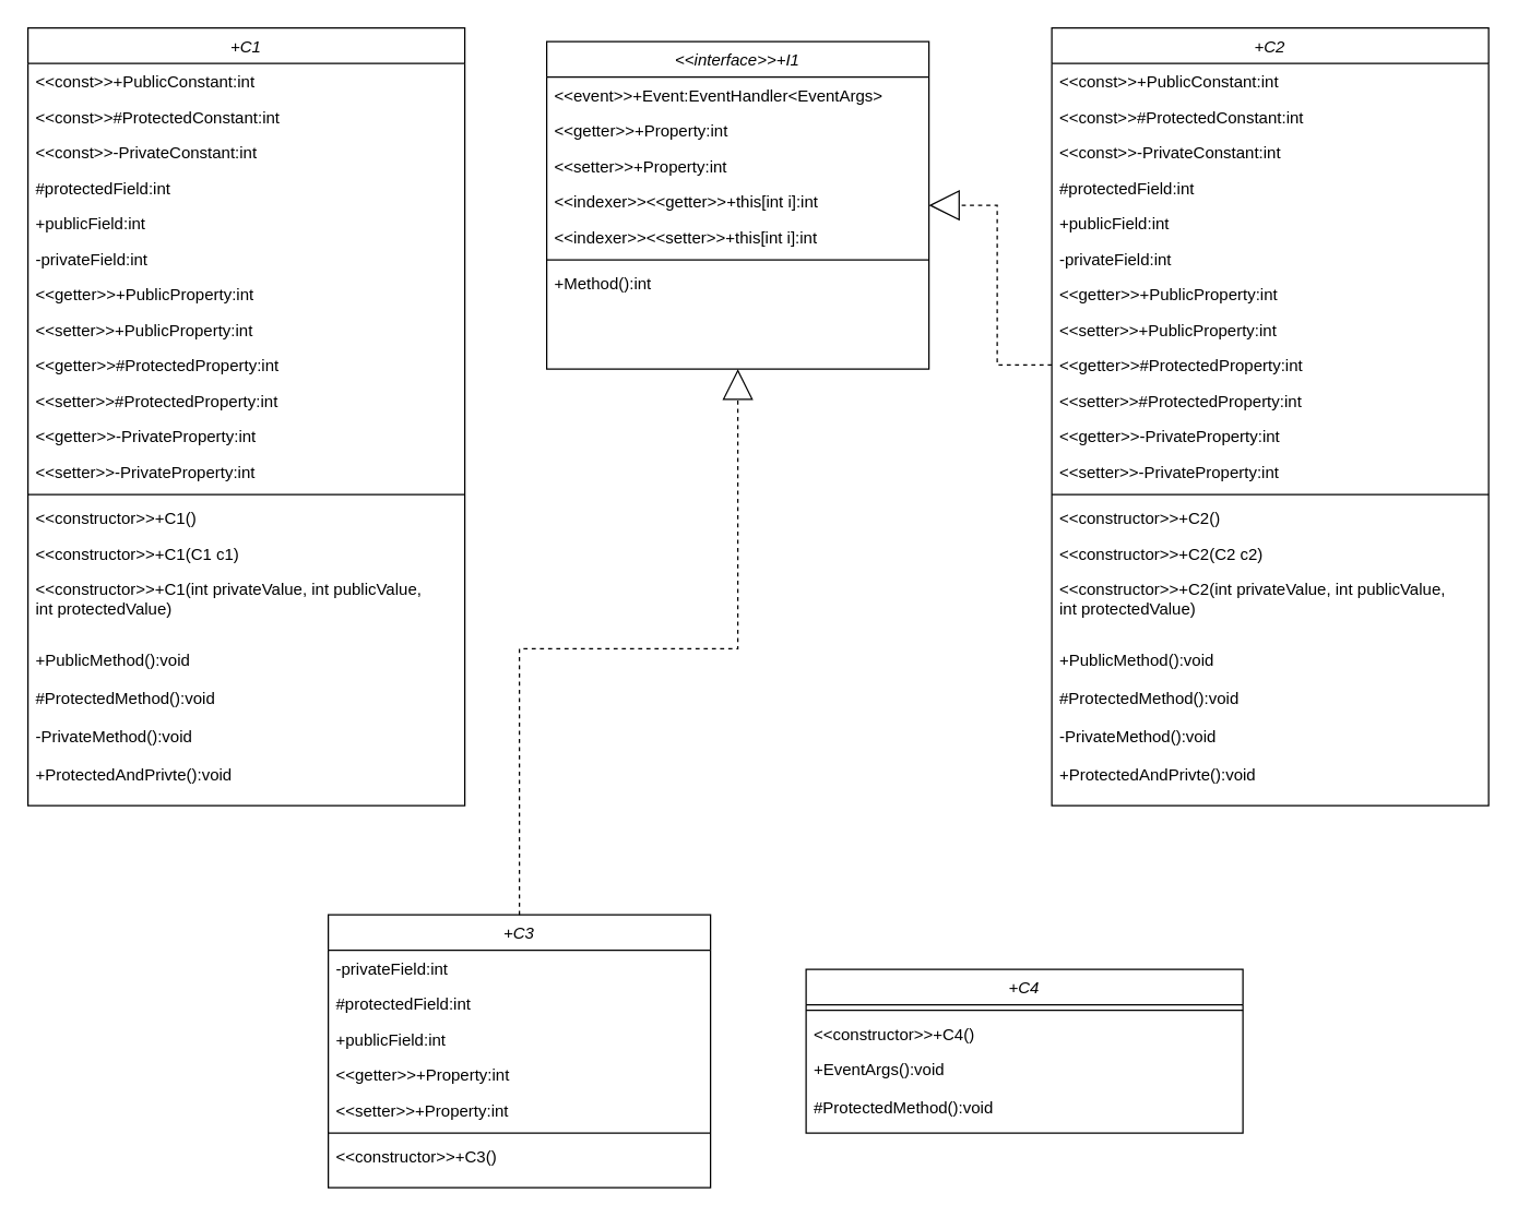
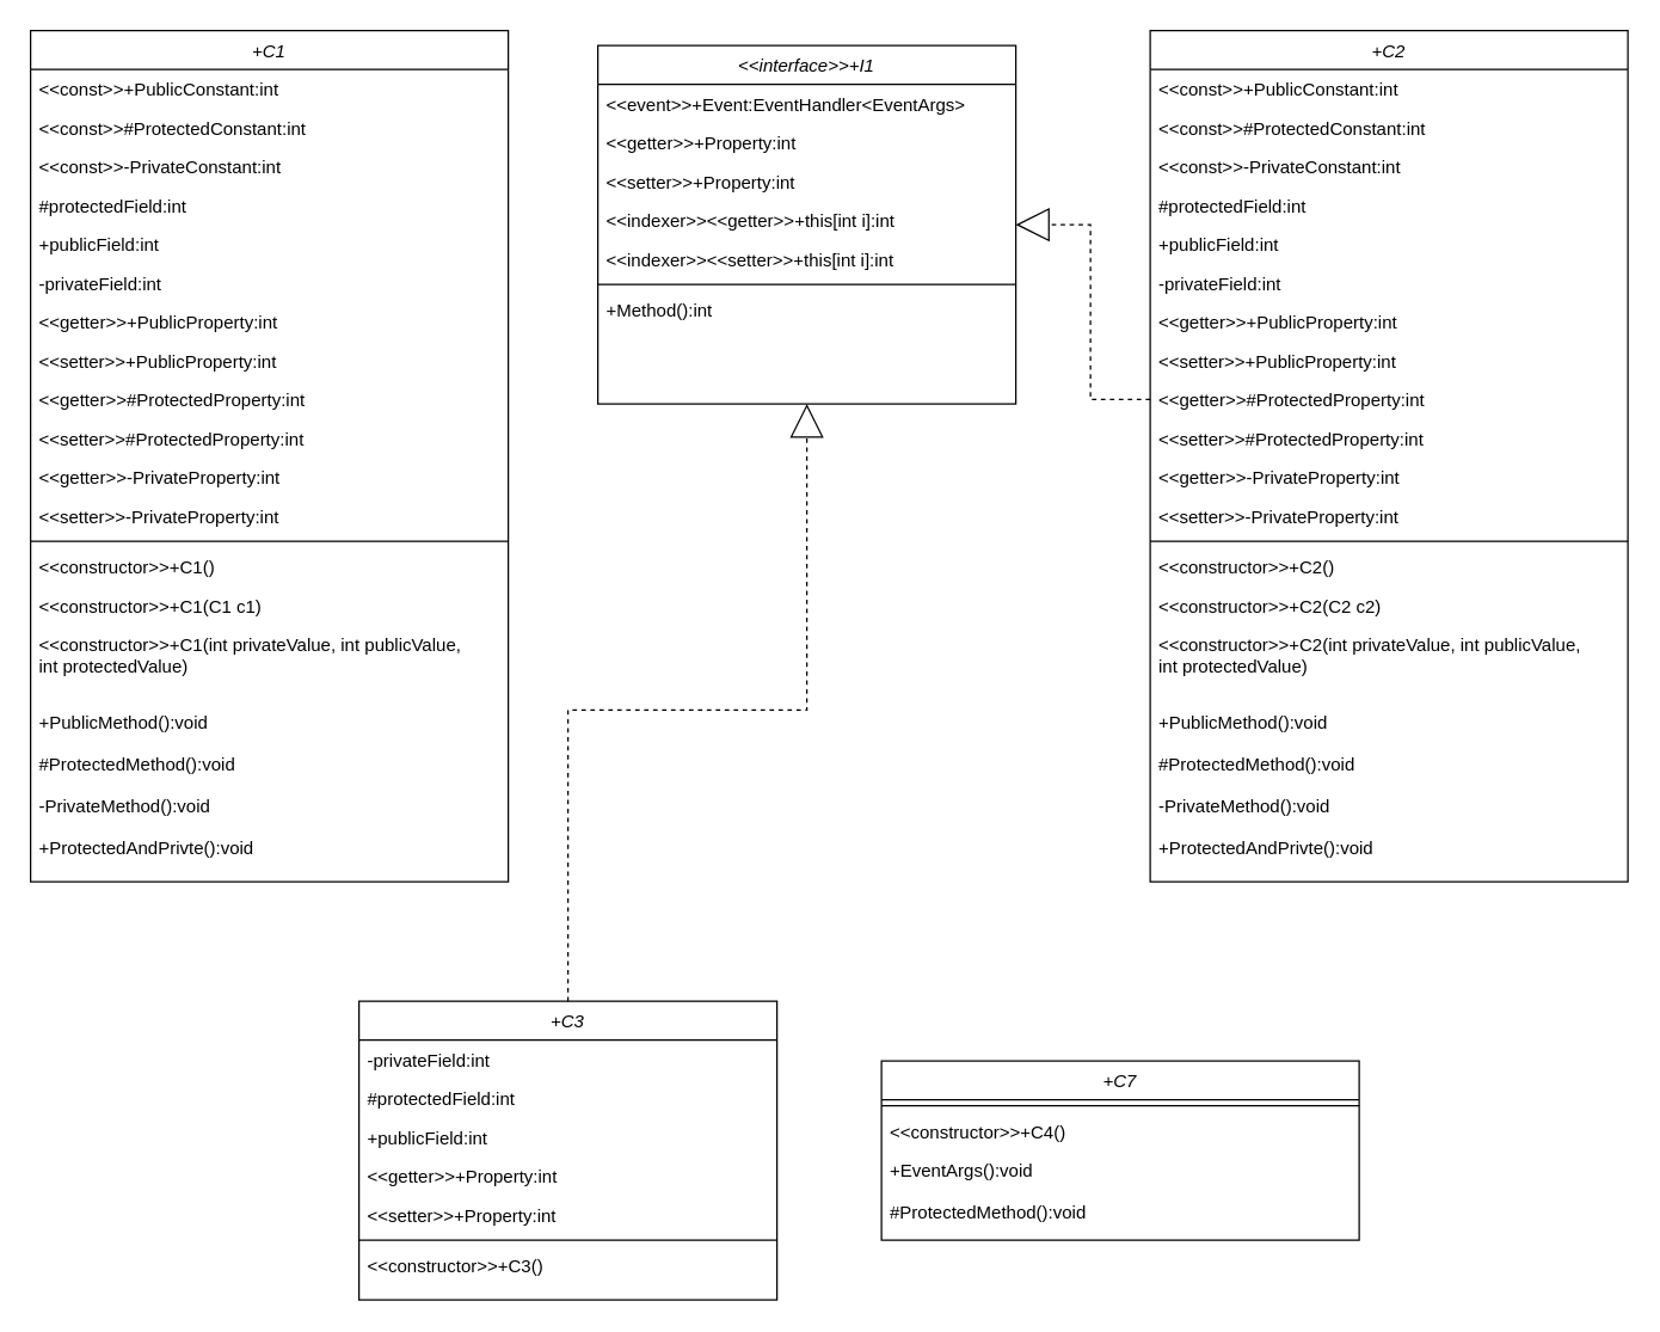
- <mxCell id="40" value="+C4" style="swimlane;fontStyle=2;align=center;verticalAlign=top;childLayout=stackLayout;horizontal=1;startSize=26;horizontalStack=0;resizeParent=1;resizeLast=0;collapsible=1;marginBottom=0;rounded=0;shadow=0;strokeWidth=1;" parent="1" vertex="1"><mxGeometry x="590" y="710" width="320" height="120" as="geometry"><mxRectangle x="220" y="120" width="160" height="26" as="alternateBounds" /></mxGeometry></mxCell>
+ <mxCell id="40" value="+C7" style="swimlane;fontStyle=2;align=center;verticalAlign=top;childLayout=stackLayout;horizontal=1;startSize=26;horizontalStack=0;resizeParent=1;resizeLast=0;collapsible=1;marginBottom=0;rounded=0;shadow=0;strokeWidth=1;" parent="1" vertex="1"><mxGeometry x="590" y="710" width="320" height="120" as="geometry"><mxRectangle x="220" y="120" width="160" height="26" as="alternateBounds" /></mxGeometry></mxCell>
